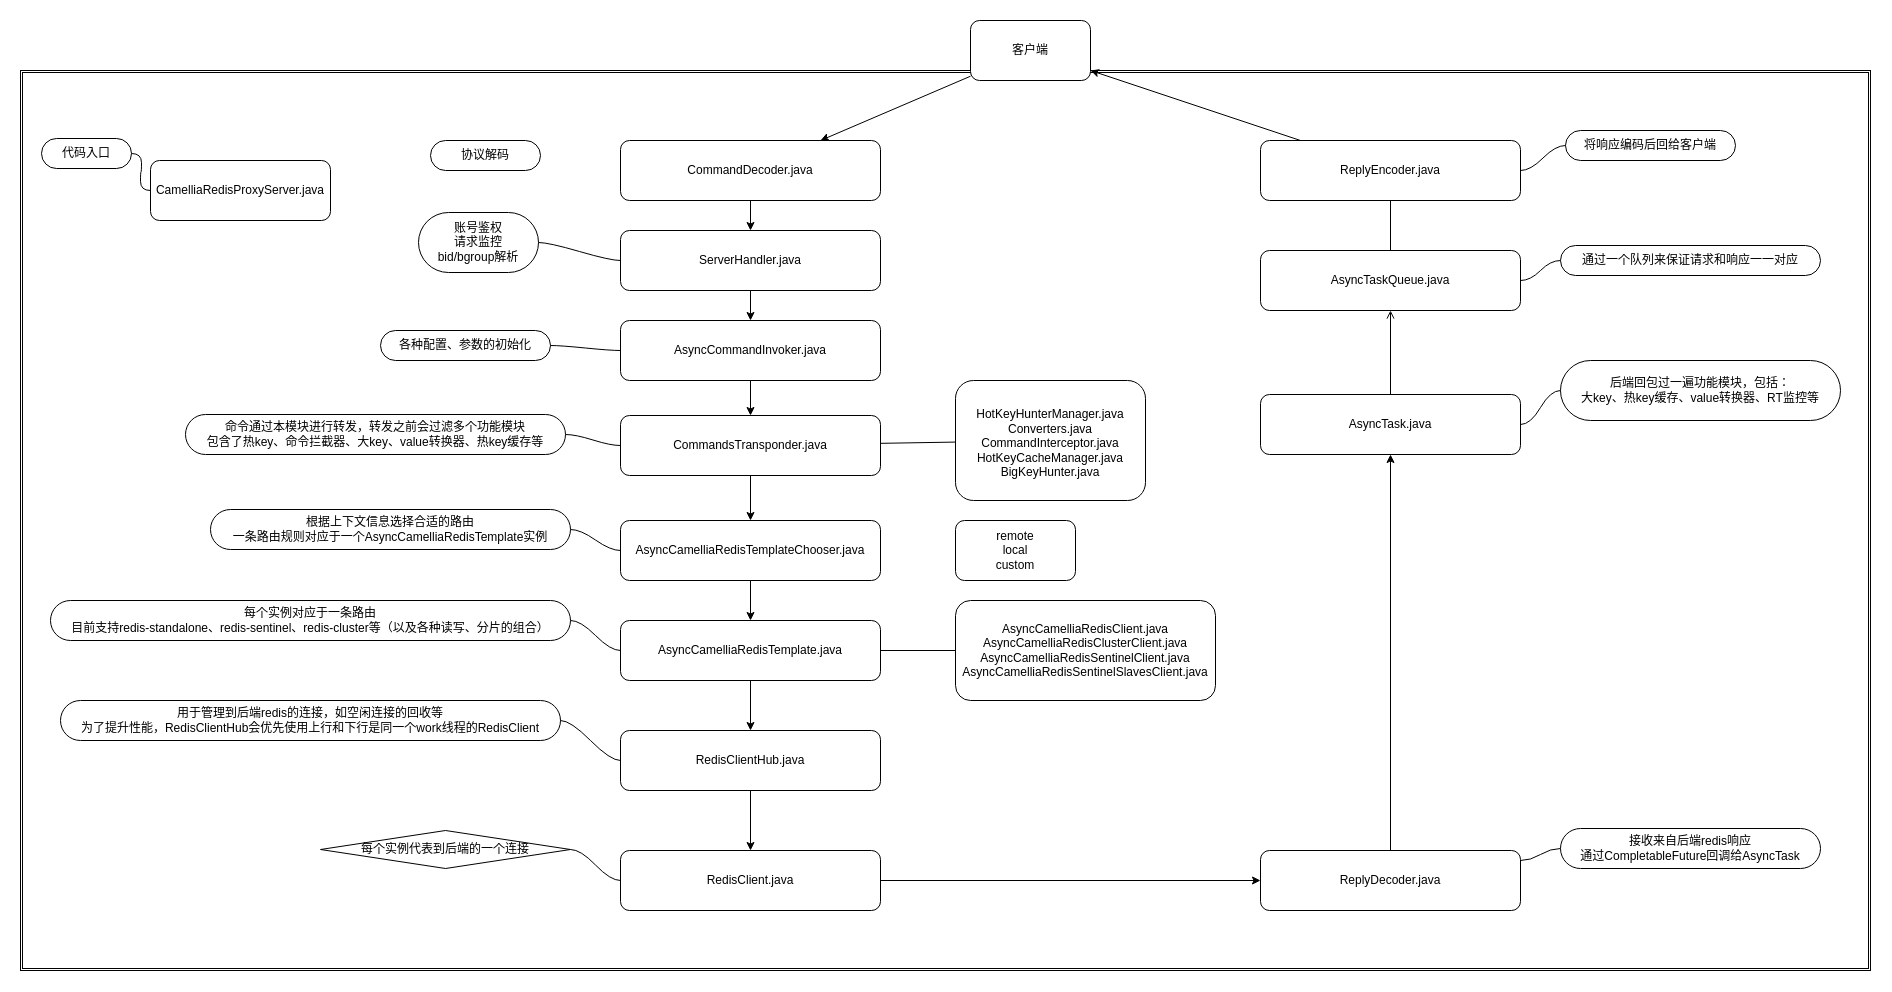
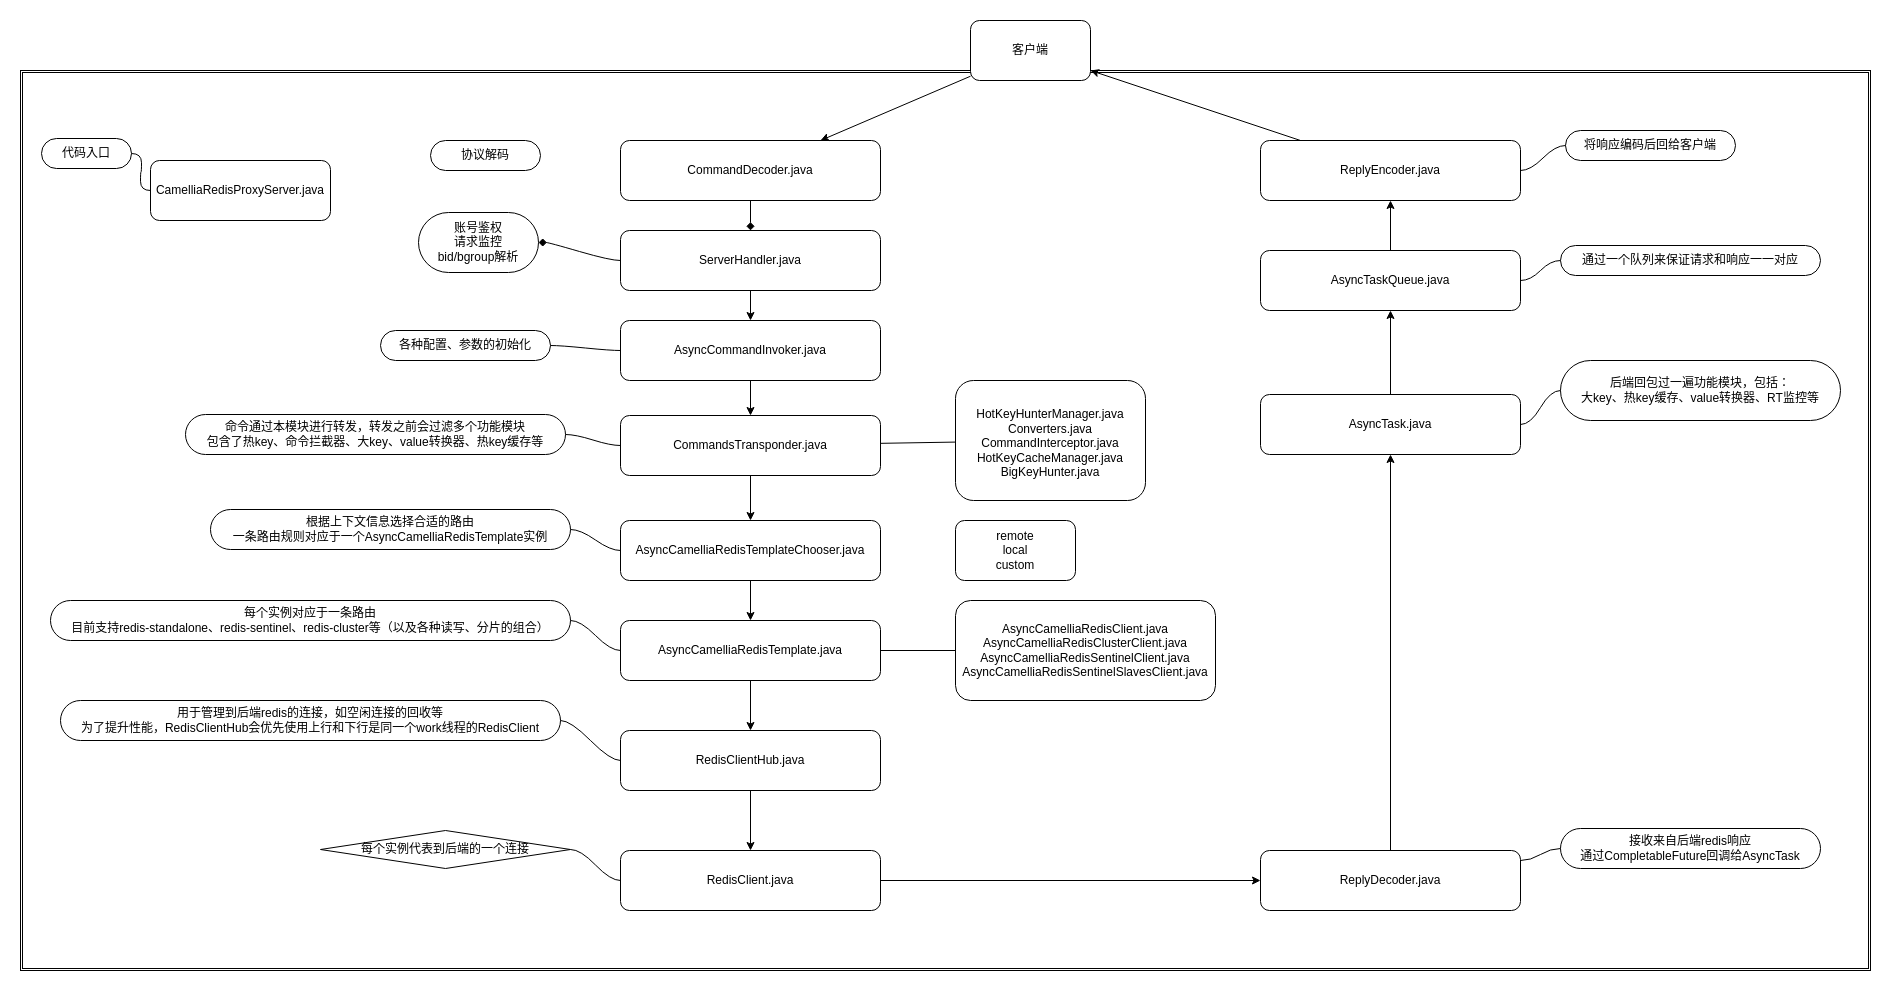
- <mxCell id="50" value="" style="endArrow=none;html=1;fontSize=12;" parent="1" source="43" target="44" edge="1"><mxGeometry width="50" height="50" relative="1" as="geometry"><mxPoint x="1090" y="340" as="sourcePoint" /><mxPoint x="1140" y="290" as="targetPoint" /></mxGeometry></mxCell>
+ <mxCell id="50" value="" style="endArrow=classic;html=1;fontSize=12;" parent="1" source="43" target="44" edge="1"><mxGeometry width="50" height="50" relative="1" as="geometry"><mxPoint x="1090" y="340" as="sourcePoint" /><mxPoint x="1140" y="290" as="targetPoint" /></mxGeometry></mxCell>
- <mxCell id="8" value="" style="endArrow=classic;html=1;" parent="1" source="4" target="5" edge="1"><mxGeometry width="50" height="50" relative="1" as="geometry"><mxPoint x="740" y="300" as="sourcePoint" /><mxPoint x="790" y="250" as="targetPoint" /></mxGeometry></mxCell>
+ <mxCell id="8" value="" style="endArrow=diamond;html=1;" parent="1" source="4" target="5" edge="1"><mxGeometry width="50" height="50" relative="1" as="geometry"><mxPoint x="740" y="300" as="sourcePoint" /><mxPoint x="790" y="250" as="targetPoint" /></mxGeometry></mxCell>
- <mxCell id="22" value="" style="edgeStyle=entityRelationEdgeStyle;startArrow=none;endArrow=none;segment=10;curved=1;fontSize=12;" parent="1" source="5" target="21" edge="1"><mxGeometry relative="1" as="geometry"><mxPoint x="450" y="280" as="sourcePoint" /></mxGeometry></mxCell>
+ <mxCell id="22" value="" style="edgeStyle=entityRelationEdgeStyle;startArrow=none;endArrow=diamond;segment=10;curved=1;fontSize=12;" parent="1" source="5" target="21" edge="1"><mxGeometry relative="1" as="geometry"><mxPoint x="450" y="280" as="sourcePoint" /></mxGeometry></mxCell>
- <mxCell id="51" value="" style="endArrow=open;html=1;fontSize=12;" parent="1" source="42" target="43" edge="1"><mxGeometry width="50" height="50" relative="1" as="geometry"><mxPoint x="1090" y="340" as="sourcePoint" /><mxPoint x="1140" y="290" as="targetPoint" /></mxGeometry></mxCell>
+ <mxCell id="51" value="" style="endArrow=classic;html=1;fontSize=12;" parent="1" source="42" target="43" edge="1"><mxGeometry width="50" height="50" relative="1" as="geometry"><mxPoint x="1090" y="340" as="sourcePoint" /><mxPoint x="1140" y="290" as="targetPoint" /></mxGeometry></mxCell>
